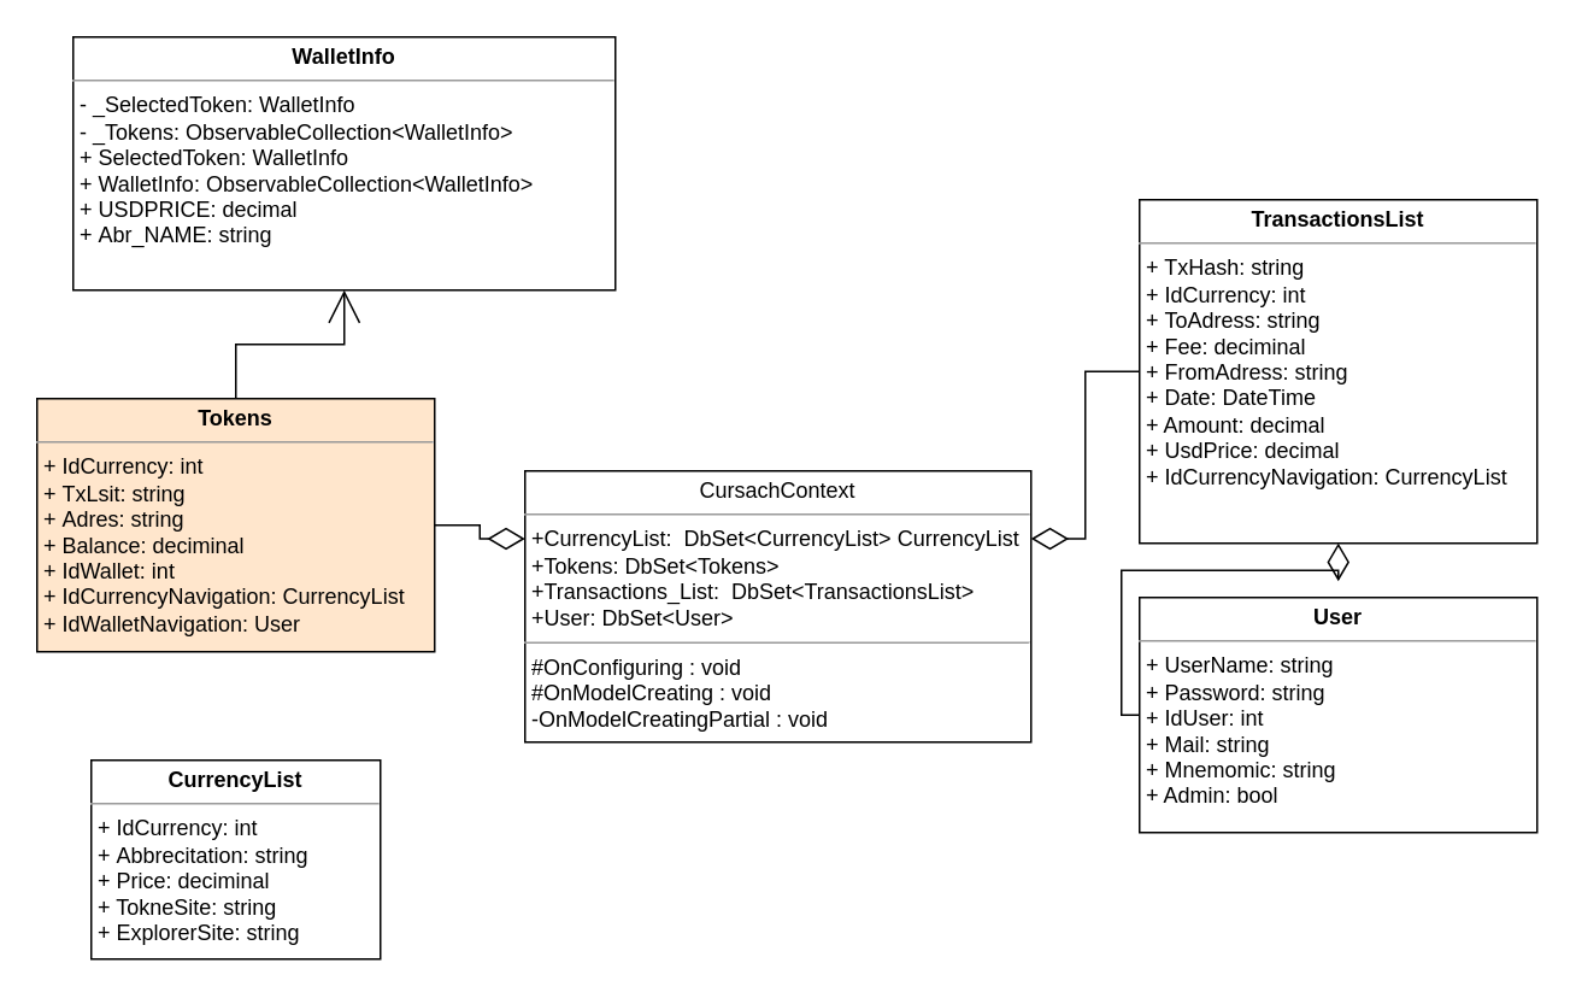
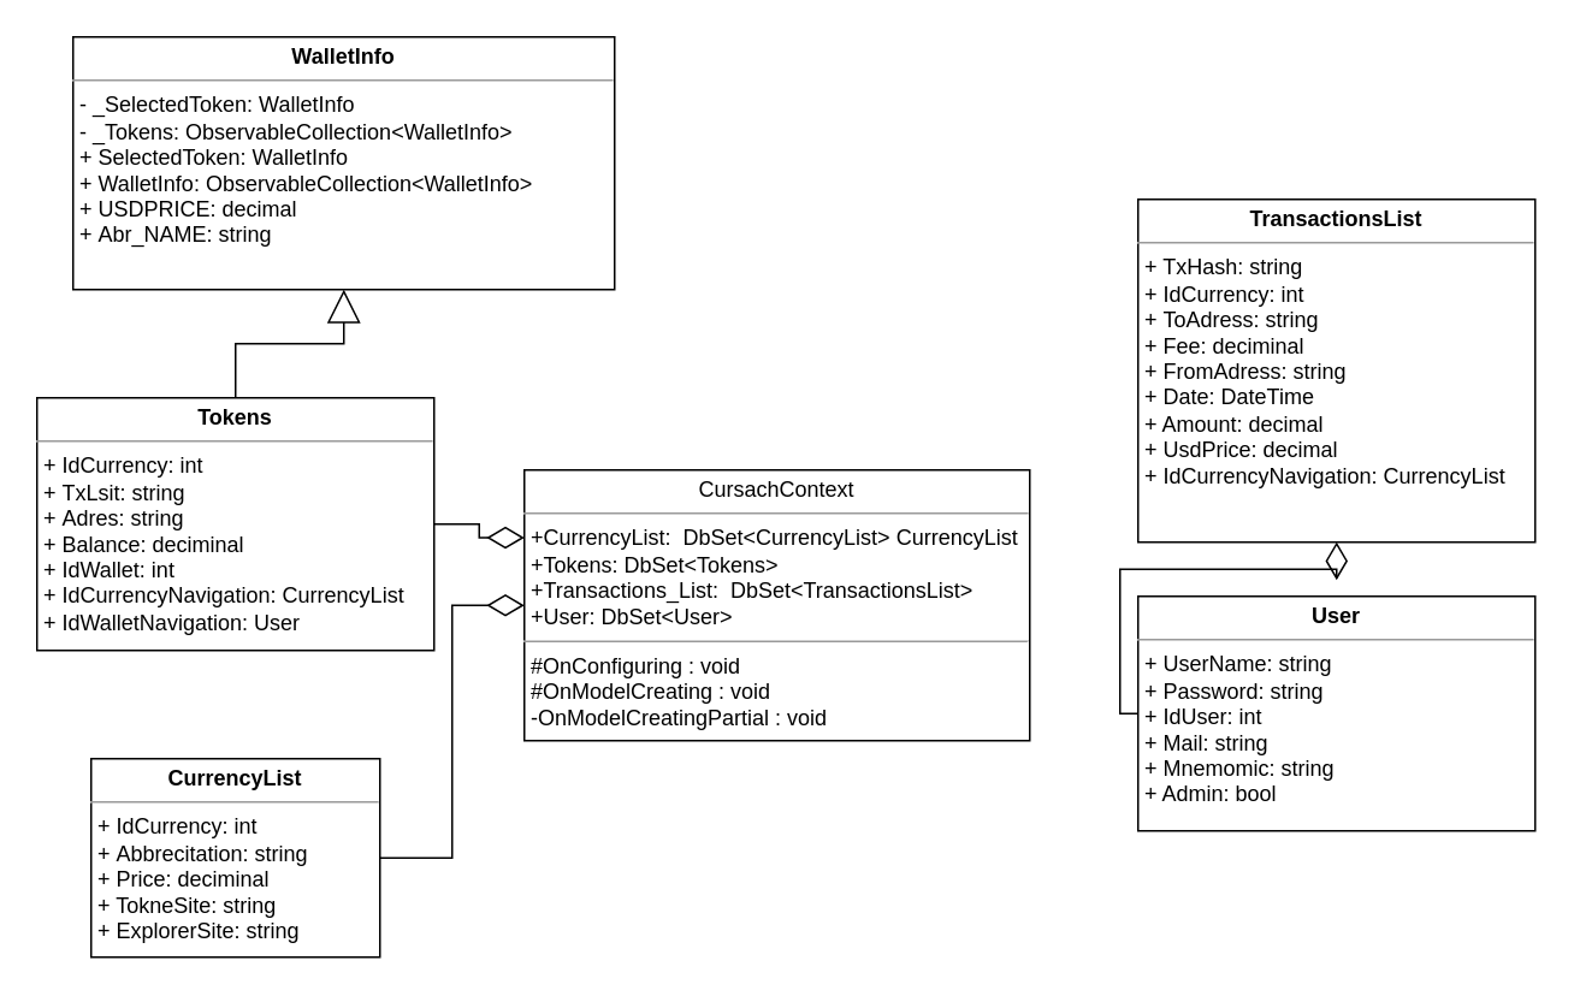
- <mxCell id="8" value="Extends" style="endArrow=open;endSize=16;endFill=0;html=1;exitX=0.5;exitY=0;exitDx=0;exitDy=0;entryX=0.5;entryY=1;entryDx=0;entryDy=0;textOpacity=0;edgeStyle=orthogonalEdgeStyle;rounded=0;" edge="1" parent="1" source="4" target="7"><mxGeometry x="0.2" y="30" width="160" relative="1" as="geometry"><mxPoint x="150" y="140" as="sourcePoint" /><mxPoint x="310" y="140" as="targetPoint" /><mxPoint as="offset" /></mxGeometry></mxCell>
+ <mxCell id="8" value="Extends" style="endArrow=block;endSize=16;endFill=0;html=1;exitX=0.5;exitY=0;exitDx=0;exitDy=0;entryX=0.5;entryY=1;entryDx=0;entryDy=0;textOpacity=0;edgeStyle=orthogonalEdgeStyle;rounded=0;" edge="1" parent="1" source="4" target="7"><mxGeometry x="0.2" y="30" width="160" relative="1" as="geometry"><mxPoint x="150" y="140" as="sourcePoint" /><mxPoint x="310" y="140" as="targetPoint" /><mxPoint as="offset" /></mxGeometry></mxCell>
- <mxCell id="11" value="" style="startArrow=none;startFill=0;startSize=14;endArrow=diamondThin;endFill=0;endSize=18;html=1;exitX=0;exitY=0.5;exitDx=0;exitDy=0;entryX=1;entryY=0.25;entryDx=0;entryDy=0;jumpSize=0;edgeStyle=orthogonalEdgeStyle;elbow=vertical;rounded=0;" edge="1" parent="1" source="5" target="2"><mxGeometry width="100" relative="1" as="geometry"><mxPoint x="250" y="435" as="sourcePoint" /><mxPoint x="330" y="375" as="targetPoint" /></mxGeometry></mxCell>
- <mxCell id="4" value="&lt;p style=&quot;margin:0px;margin-top:4px;text-align:center;&quot;&gt;&lt;b&gt;Tokens&lt;/b&gt;&lt;br&gt;&lt;/p&gt;&lt;hr size=&quot;1&quot;&gt;&lt;p style=&quot;margin:0px;margin-left:4px;&quot;&gt;+ IdCurrency:&amp;nbsp;int&lt;/p&gt;&lt;p style=&quot;margin:0px;margin-left:4px;&quot;&gt;+&amp;nbsp;TxLsit: string&lt;/p&gt;&lt;p style=&quot;margin:0px;margin-left:4px;&quot;&gt;+&amp;nbsp;Adres: string&lt;/p&gt;&lt;p style=&quot;margin:0px;margin-left:4px;&quot;&gt;+&amp;nbsp;Balance: deciminal&lt;/p&gt;&lt;p style=&quot;margin:0px;margin-left:4px;&quot;&gt;+&amp;nbsp;IdWallet: int&lt;/p&gt;&lt;p style=&quot;margin:0px;margin-left:4px;&quot;&gt;+ IdCurrencyNavigation:&amp;nbsp;CurrencyList&lt;/p&gt;&lt;p style=&quot;margin:0px;margin-left:4px;&quot;&gt;+ IdWalletNavigation:&amp;nbsp;User&lt;/p&gt;" style="verticalAlign=top;align=left;overflow=fill;fontSize=12;fontFamily=Helvetica;html=1;fillColor=#ffe6cc;" vertex="1" parent="1"><mxGeometry x="20" y="220" width="220" height="140" as="geometry" /></mxCell>
+ <mxCell id="4" value="&lt;p style=&quot;margin:0px;margin-top:4px;text-align:center;&quot;&gt;&lt;b&gt;Tokens&lt;/b&gt;&lt;br&gt;&lt;/p&gt;&lt;hr size=&quot;1&quot;&gt;&lt;p style=&quot;margin:0px;margin-left:4px;&quot;&gt;+ IdCurrency:&amp;nbsp;int&lt;/p&gt;&lt;p style=&quot;margin:0px;margin-left:4px;&quot;&gt;+&amp;nbsp;TxLsit: string&lt;/p&gt;&lt;p style=&quot;margin:0px;margin-left:4px;&quot;&gt;+&amp;nbsp;Adres: string&lt;/p&gt;&lt;p style=&quot;margin:0px;margin-left:4px;&quot;&gt;+&amp;nbsp;Balance: deciminal&lt;/p&gt;&lt;p style=&quot;margin:0px;margin-left:4px;&quot;&gt;+&amp;nbsp;IdWallet: int&lt;/p&gt;&lt;p style=&quot;margin:0px;margin-left:4px;&quot;&gt;+ IdCurrencyNavigation:&amp;nbsp;CurrencyList&lt;/p&gt;&lt;p style=&quot;margin:0px;margin-left:4px;&quot;&gt;+ IdWalletNavigation:&amp;nbsp;User&lt;/p&gt;" style="verticalAlign=top;align=left;overflow=fill;fontSize=12;fontFamily=Helvetica;html=1;" vertex="1" parent="1"><mxGeometry x="20" y="220" width="220" height="140" as="geometry" /></mxCell>
+ <mxCell id="10" value="" style="startArrow=none;startFill=0;startSize=14;endArrow=diamondThin;endFill=0;endSize=18;html=1;exitX=1;exitY=0.5;exitDx=0;exitDy=0;entryX=0;entryY=0.5;entryDx=0;entryDy=0;jumpSize=0;edgeStyle=orthogonalEdgeStyle;elbow=vertical;jumpStyle=none;strokeWidth=1;rounded=0;" edge="1" parent="1" source="3" target="2"><mxGeometry width="100" relative="1" as="geometry"><mxPoint x="270" y="260" as="sourcePoint" /><mxPoint x="330" y="337.5" as="targetPoint" /></mxGeometry></mxCell>
